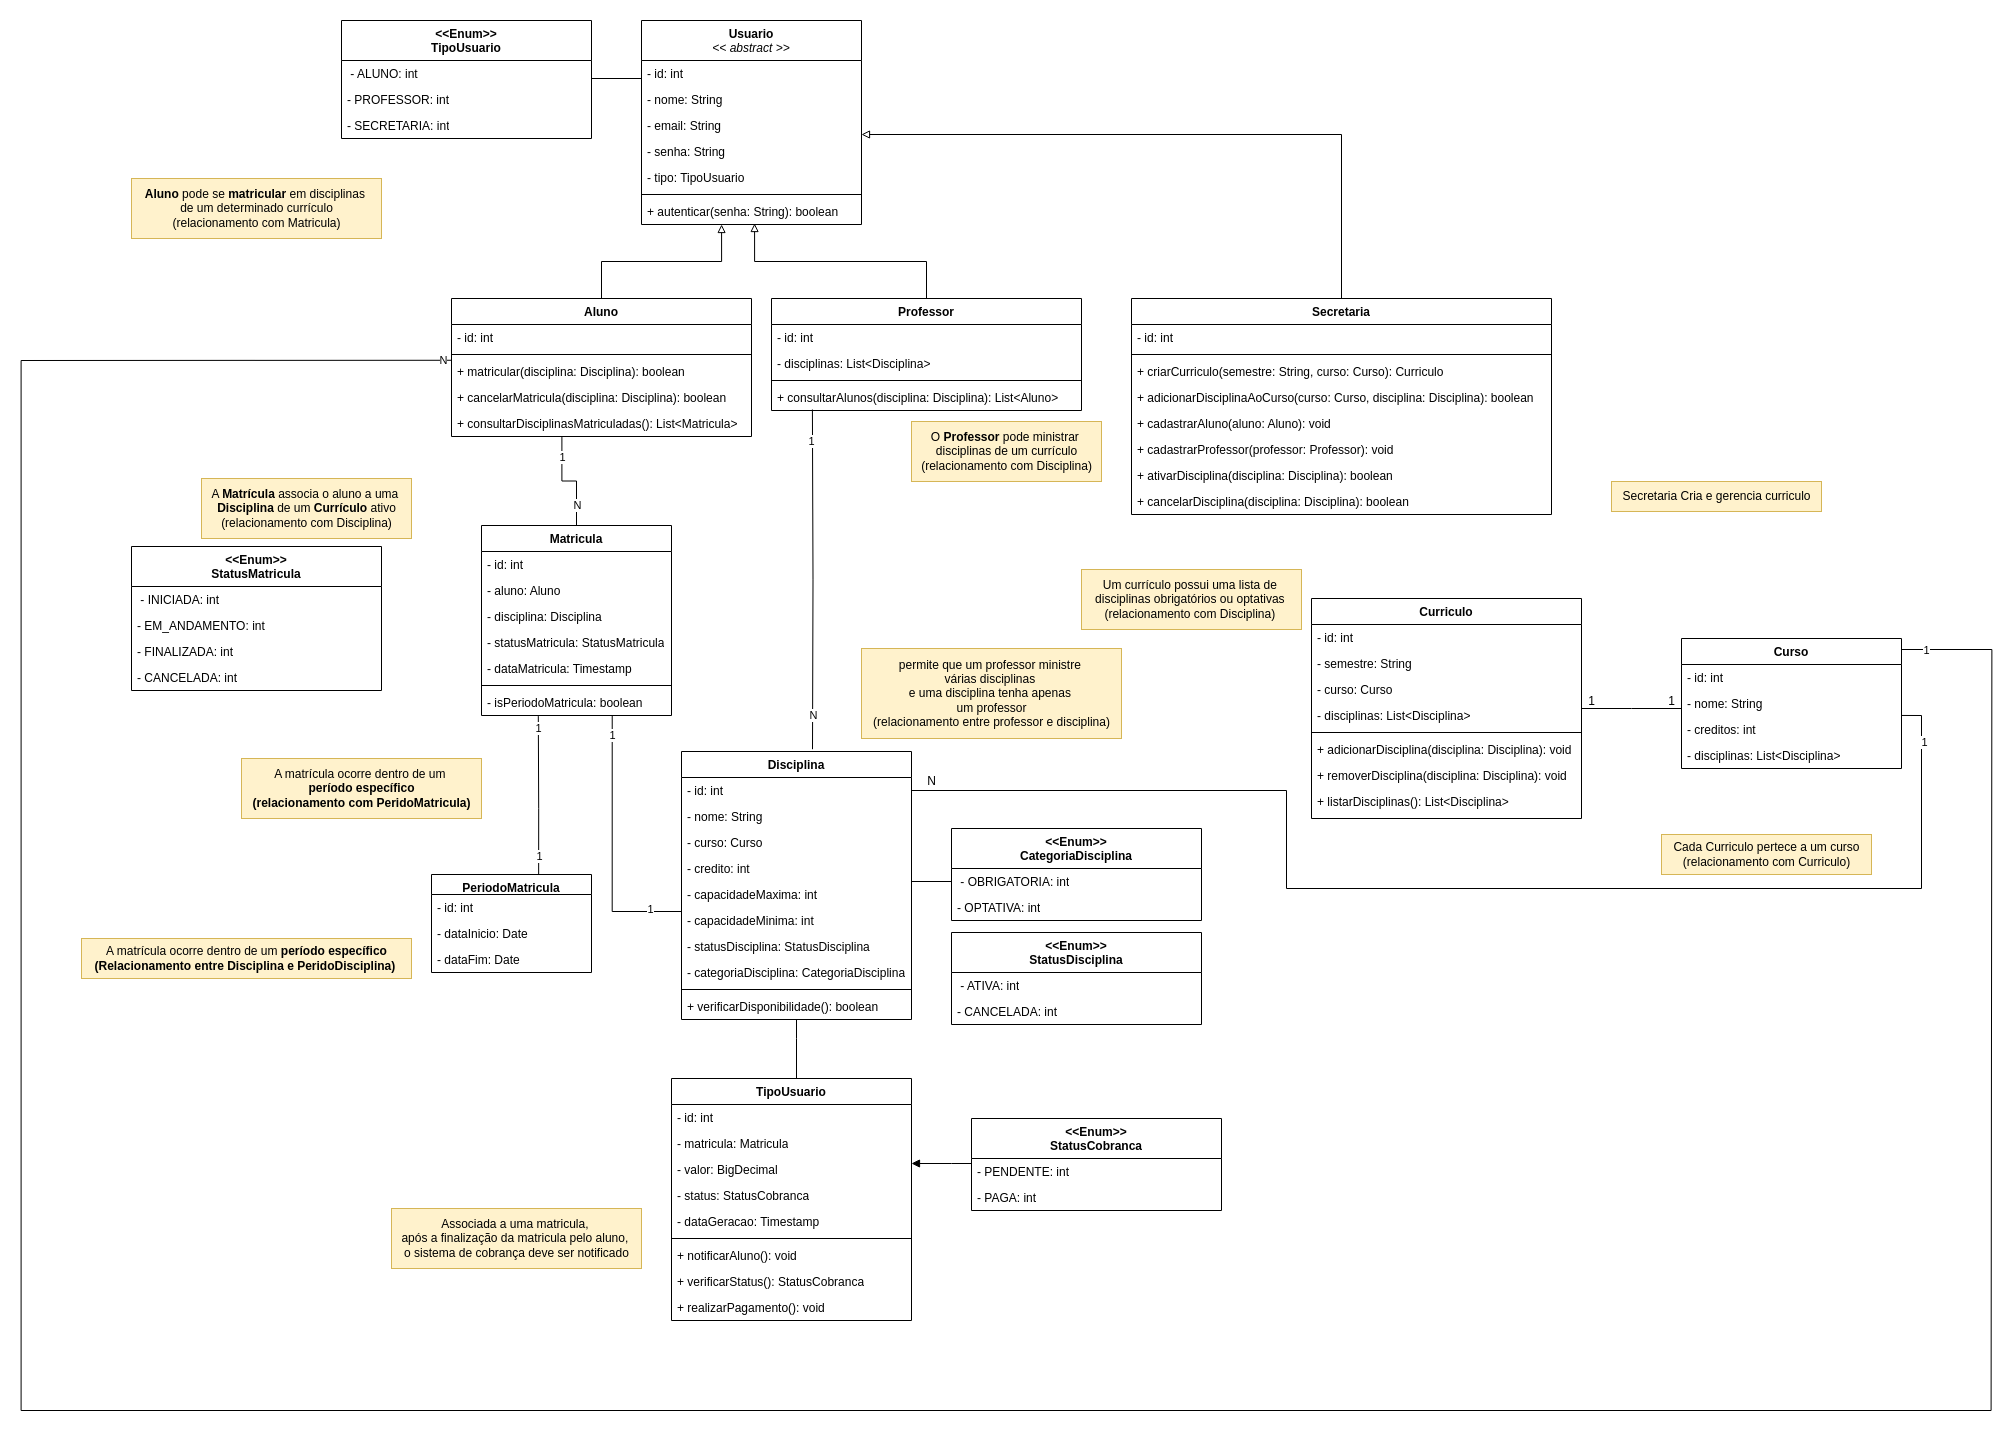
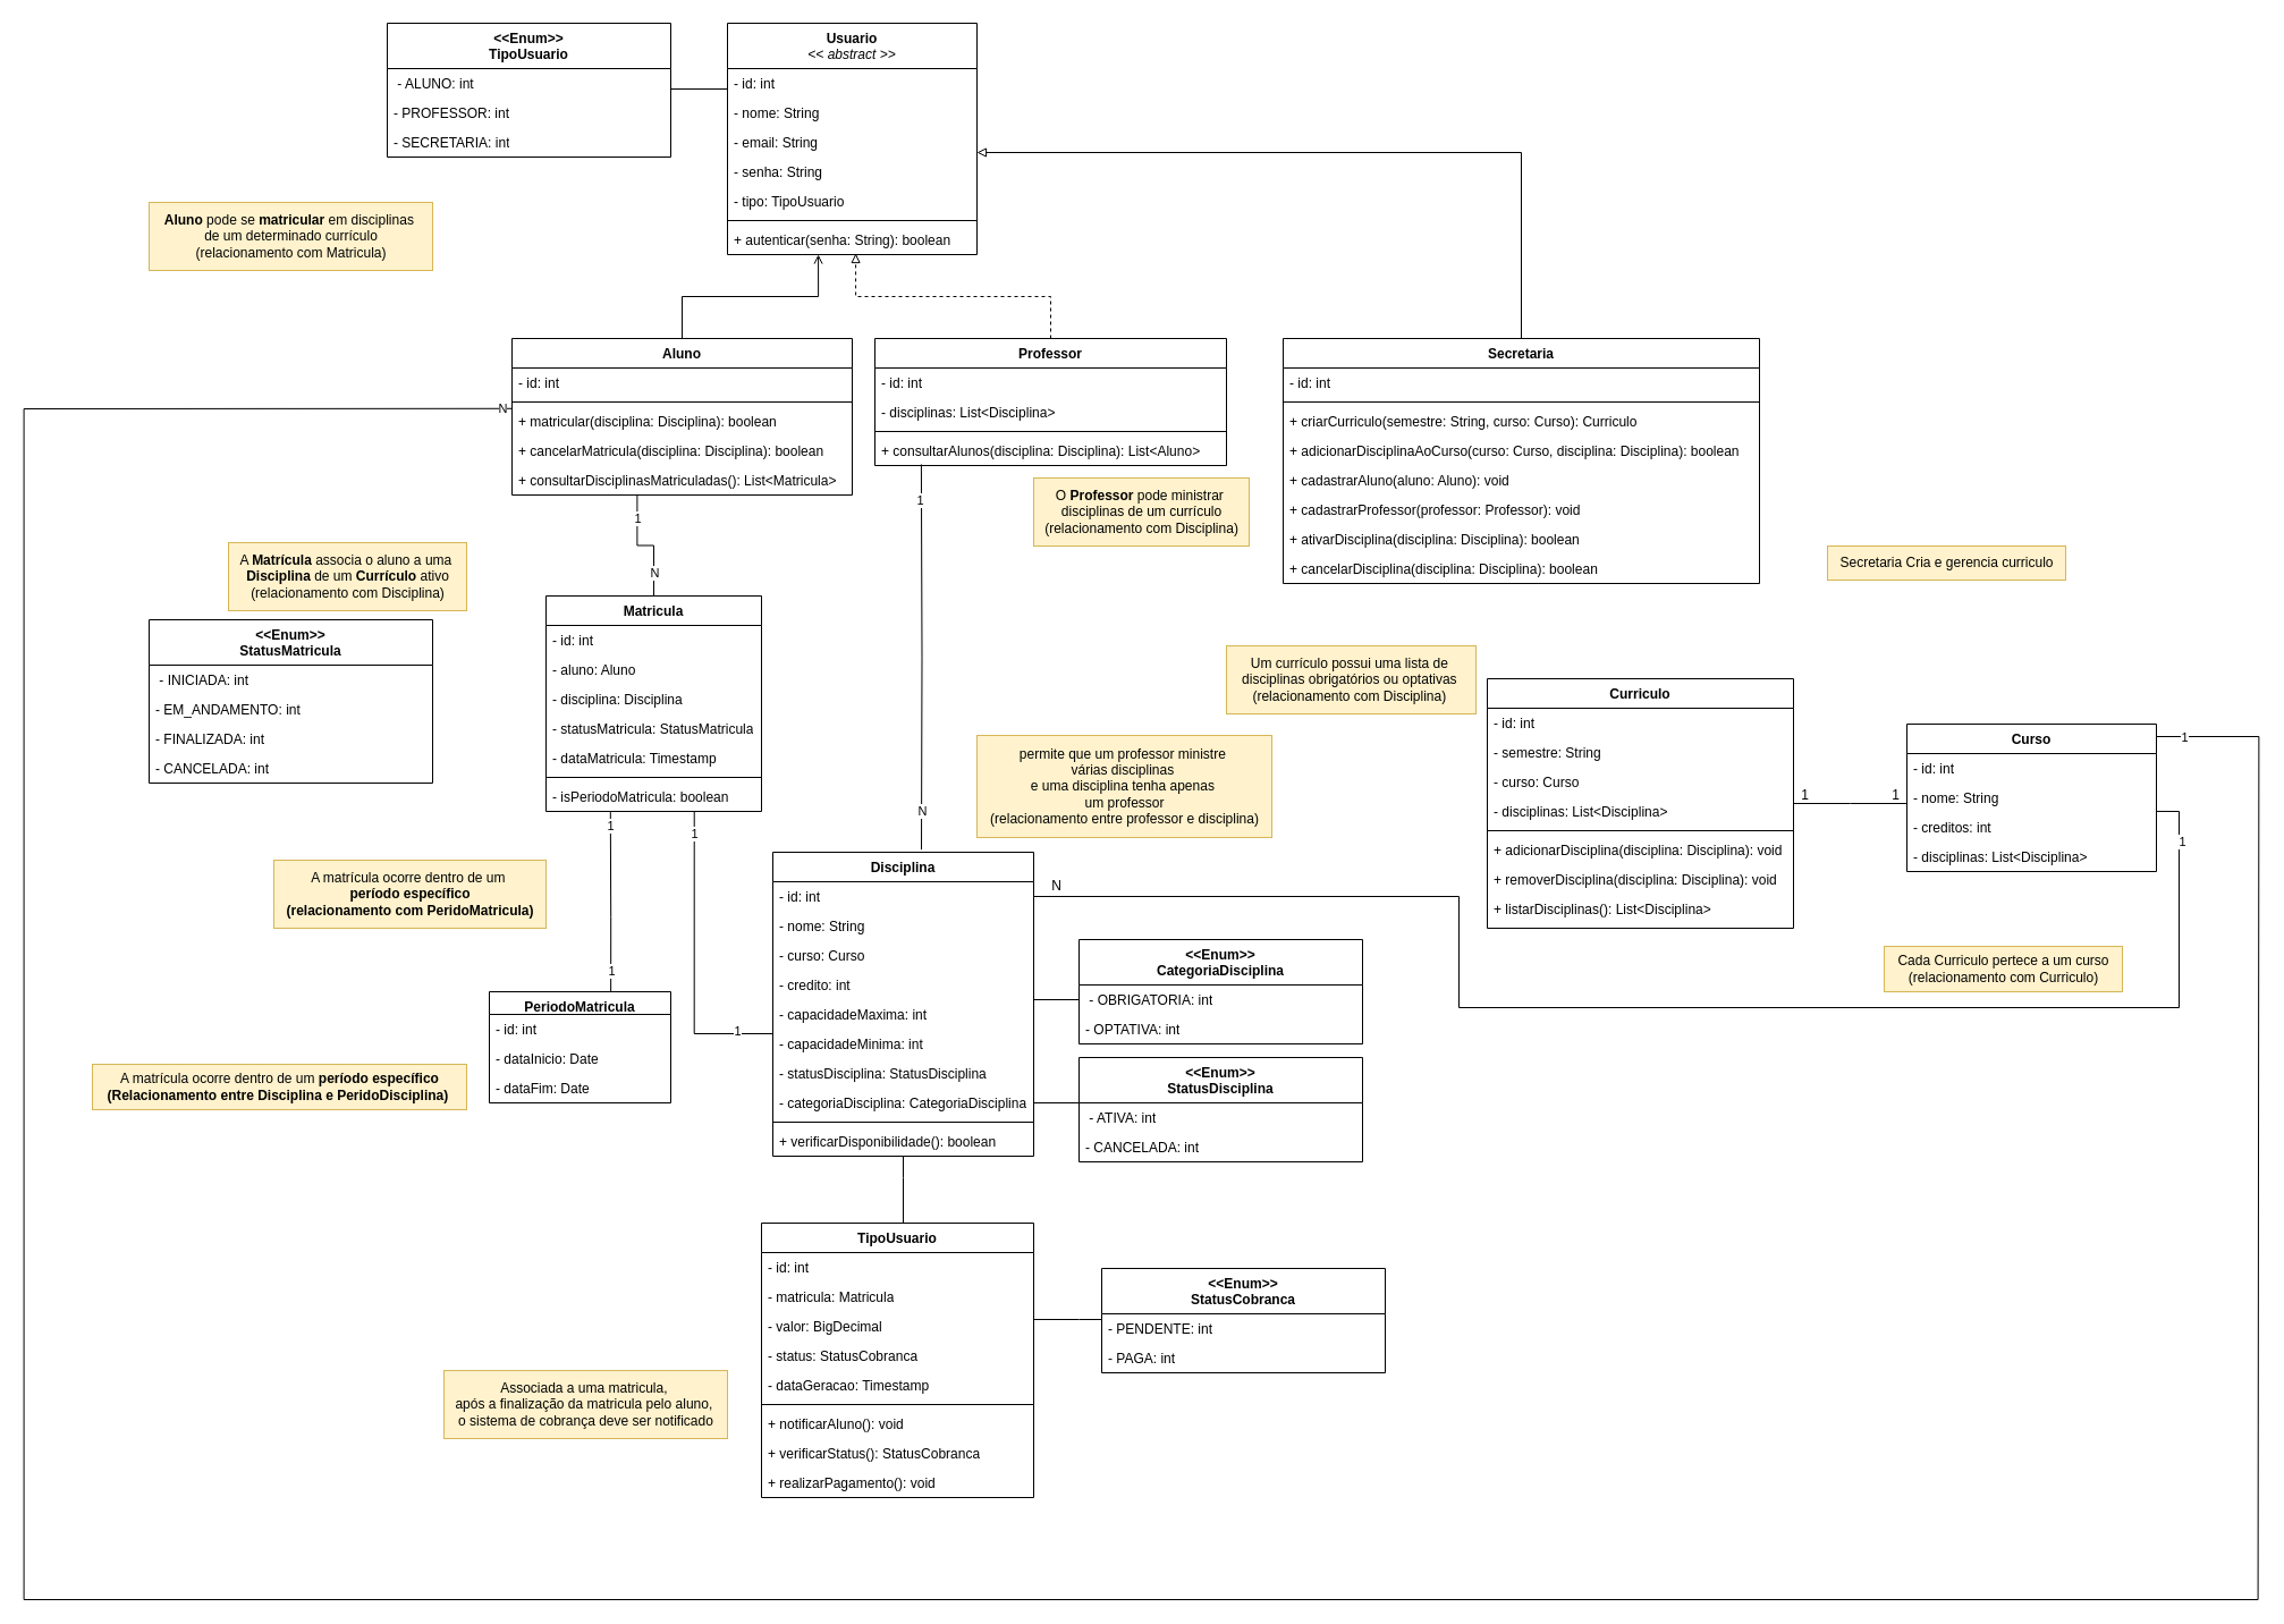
- <mxCell id="28" style="edgeStyle=orthogonalEdgeStyle;rounded=0;orthogonalLoop=1;jettySize=auto;html=1;entryX=0.364;entryY=1;entryDx=0;entryDy=0;entryPerimeter=0;endArrow=block;endFill=0;" parent="1" source="29" target="27" edge="1"><mxGeometry relative="1" as="geometry"><mxPoint x="721" y="218" as="targetPoint" /></mxGeometry></mxCell>
+ <mxCell id="28" style="edgeStyle=orthogonalEdgeStyle;rounded=0;orthogonalLoop=1;jettySize=auto;html=1;entryX=0.364;entryY=1;entryDx=0;entryDy=0;entryPerimeter=0;endArrow=open;endFill=0;" parent="1" source="29" target="27" edge="1"><mxGeometry relative="1" as="geometry"><mxPoint x="721" y="218" as="targetPoint" /></mxGeometry></mxCell>
- <mxCell id="83" style="edgeStyle=orthogonalEdgeStyle;rounded=0;orthogonalLoop=1;jettySize=auto;html=1;entryX=0.514;entryY=0.962;entryDx=0;entryDy=0;entryPerimeter=0;endArrow=block;endFill=0;" parent="1" source="35" target="27" edge="1"><mxGeometry relative="1" as="geometry" /></mxCell>
+ <mxCell id="83" style="edgeStyle=orthogonalEdgeStyle;rounded=0;orthogonalLoop=1;jettySize=auto;html=1;entryX=0.514;entryY=0.962;entryDx=0;entryDy=0;entryPerimeter=0;endArrow=block;endFill=0;dashed=1;" parent="1" source="35" target="27" edge="1"><mxGeometry relative="1" as="geometry" /></mxCell>
+ <mxCell id="99" value="" style="edgeStyle=orthogonalEdgeStyle;rounded=0;orthogonalLoop=1;jettySize=auto;html=1;entryX=1;entryY=0.5;entryDx=0;entryDy=0;endArrow=none;startFill=0;" parent="1" source="100" target="57" edge="1"><mxGeometry relative="1" as="geometry"><Array as="points"><mxPoint x="951" y="972" /><mxPoint x="951" y="972" /></Array></mxGeometry></mxCell>
- <mxCell id="106" style="edgeStyle=orthogonalEdgeStyle;rounded=0;orthogonalLoop=1;jettySize=auto;html=1;endArrow=block;startFill=0;entryX=1;entryY=0.269;entryDx=0;entryDy=0;entryPerimeter=0;" parent="1" source="107" target="76" edge="1"><mxGeometry relative="1" as="geometry"><mxPoint x="921" y="1164" as="targetPoint" /><Array as="points"><mxPoint x="951" y="1163" /><mxPoint x="951" y="1163" /></Array></mxGeometry></mxCell>
+ <mxCell id="106" style="edgeStyle=orthogonalEdgeStyle;rounded=0;orthogonalLoop=1;jettySize=auto;html=1;endArrow=none;startFill=0;entryX=1;entryY=0.269;entryDx=0;entryDy=0;entryPerimeter=0;" parent="1" source="107" target="76" edge="1"><mxGeometry relative="1" as="geometry"><mxPoint x="921" y="1164" as="targetPoint" /><Array as="points"><mxPoint x="951" y="1163" /><mxPoint x="951" y="1163" /></Array></mxGeometry></mxCell>
